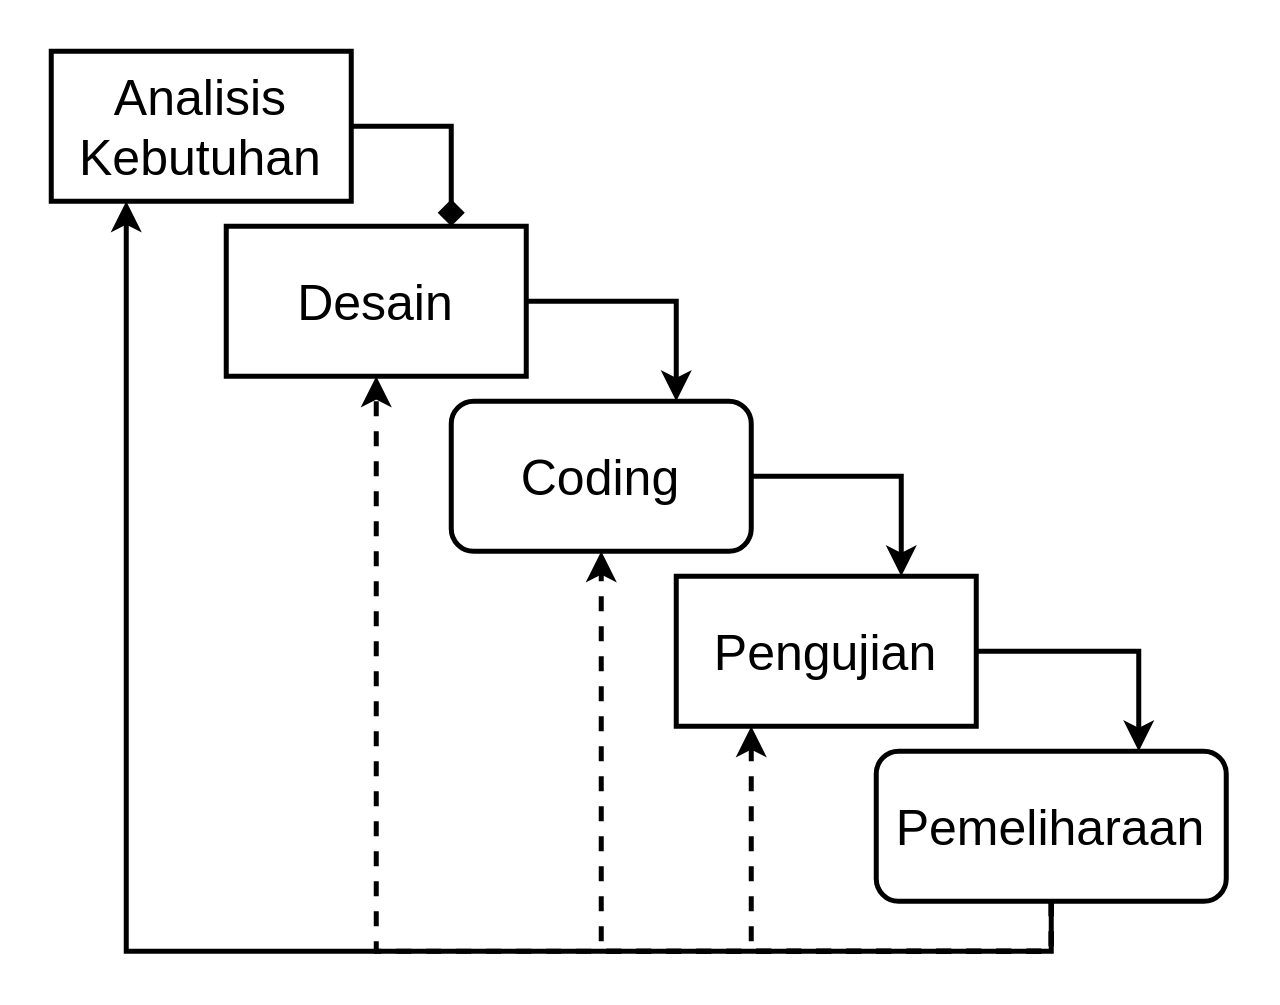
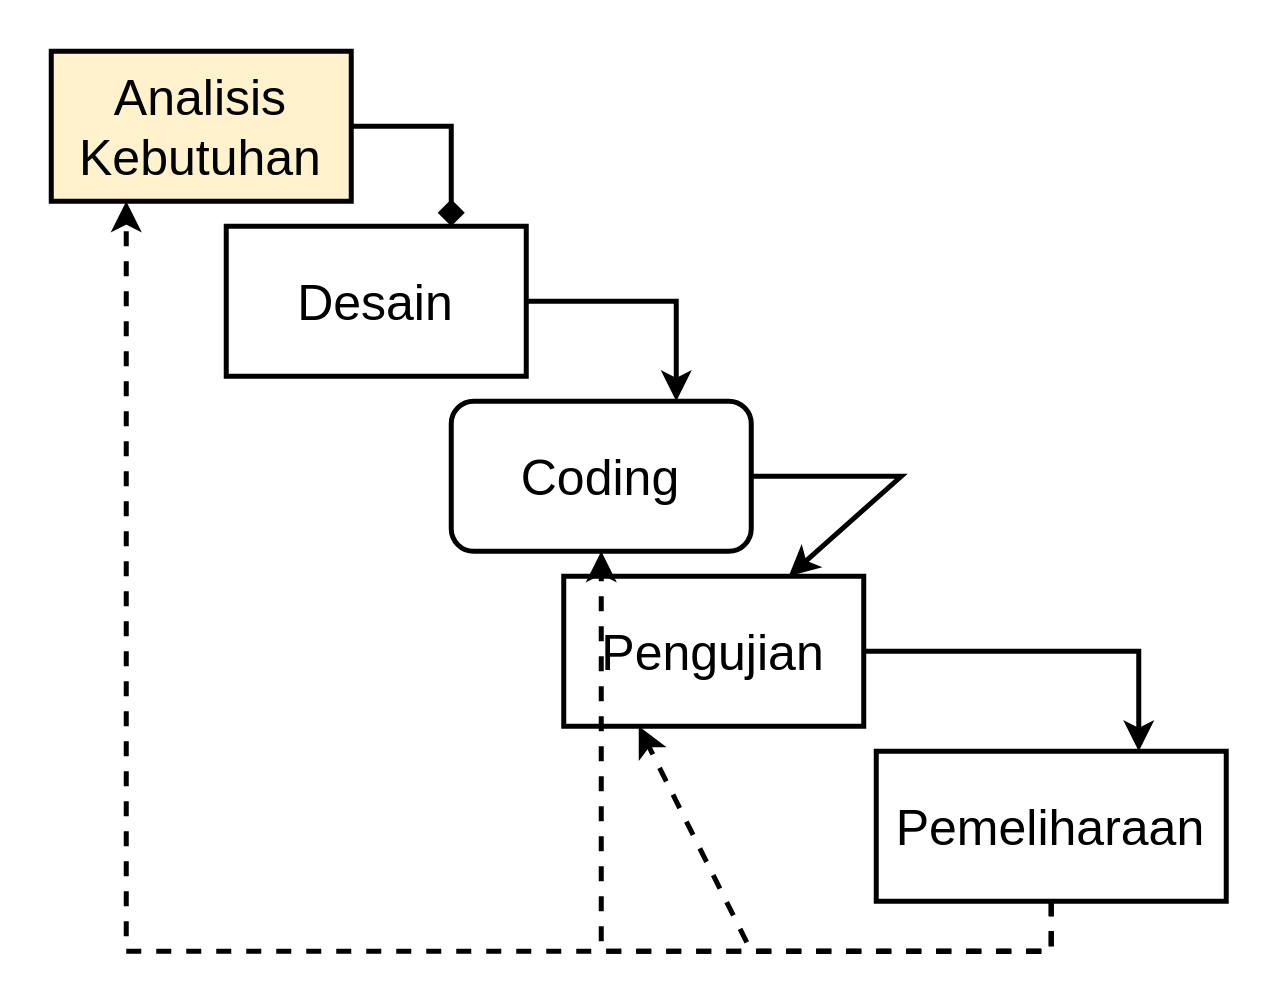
- <mxCell id="3" value="&lt;font style=&quot;font-size: 20px&quot;&gt;Analisis&lt;br&gt;Kebutuhan&lt;/font&gt;" style="rounded=0;whiteSpace=wrap;html=1;strokeWidth=2;" vertex="1" parent="2"><mxGeometry width="120" height="60" as="geometry" /></mxCell>
+ <mxCell id="3" value="&lt;font style=&quot;font-size: 20px&quot;&gt;Analisis&lt;br&gt;Kebutuhan&lt;/font&gt;" style="rounded=0;whiteSpace=wrap;html=1;strokeWidth=2;fillColor=#fff2cc;" vertex="1" parent="2"><mxGeometry width="120" height="60" as="geometry" /></mxCell>
- <mxCell id="13" value="" style="endArrow=classic;html=1;rounded=0;dashed=1;fontSize=20;strokeWidth=2;exitX=0.5;exitY=1;exitDx=0;exitDy=0;entryX=0.5;entryY=1;entryDx=0;entryDy=0;" edge="1" parent="2" source="7" target="4"><mxGeometry width="50" height="50" relative="1" as="geometry"><mxPoint x="160" y="210" as="sourcePoint" /><mxPoint x="210" y="160" as="targetPoint" /><Array as="points"><mxPoint x="400" y="360" /><mxPoint x="130" y="360" /></Array></mxGeometry></mxCell>
- <mxCell id="6" value="&lt;span style=&quot;font-size: 20px&quot;&gt;Pengujian&lt;/span&gt;" style="rounded=0;whiteSpace=wrap;html=1;strokeWidth=2;" vertex="1" parent="2"><mxGeometry x="250" y="210" width="120" height="60" as="geometry" /></mxCell>
+ <mxCell id="6" value="&lt;span style=&quot;font-size: 20px&quot;&gt;Pengujian&lt;/span&gt;" style="rounded=0;whiteSpace=wrap;html=1;strokeWidth=2;" vertex="1" parent="2"><mxGeometry x="205" y="210" width="120" height="60" as="geometry" /></mxCell>
- <mxCell id="7" value="&lt;span style=&quot;font-size: 20px&quot;&gt;Pemeliharaan&lt;/span&gt;" style="whiteSpace=wrap;html=1;strokeWidth=2;rounded=1;" vertex="1" parent="2"><mxGeometry x="330" y="280" width="140" height="60" as="geometry" /></mxCell>
+ <mxCell id="7" value="&lt;span style=&quot;font-size: 20px&quot;&gt;Pemeliharaan&lt;/span&gt;" style="rounded=0;whiteSpace=wrap;html=1;strokeWidth=2;" vertex="1" parent="2"><mxGeometry x="330" y="280" width="140" height="60" as="geometry" /></mxCell>
- <mxCell id="12" value="" style="endArrow=classic;html=1;rounded=0;fontSize=20;strokeWidth=2;exitX=0.5;exitY=1;exitDx=0;exitDy=0;entryX=0.25;entryY=1;entryDx=0;entryDy=0;dashed=0;" edge="1" parent="2" source="7" target="3"><mxGeometry width="50" height="50" relative="1" as="geometry"><mxPoint x="160" y="210" as="sourcePoint" /><mxPoint x="210" y="160" as="targetPoint" /><Array as="points"><mxPoint x="400" y="360" /><mxPoint x="30" y="360" /></Array></mxGeometry></mxCell>
+ <mxCell id="12" value="" style="endArrow=classic;html=1;rounded=0;fontSize=20;strokeWidth=2;exitX=0.5;exitY=1;exitDx=0;exitDy=0;entryX=0.25;entryY=1;entryDx=0;entryDy=0;dashed=1;" edge="1" parent="2" source="7" target="3"><mxGeometry width="50" height="50" relative="1" as="geometry"><mxPoint x="160" y="210" as="sourcePoint" /><mxPoint x="210" y="160" as="targetPoint" /><Array as="points"><mxPoint x="400" y="360" /><mxPoint x="30" y="360" /></Array></mxGeometry></mxCell>
